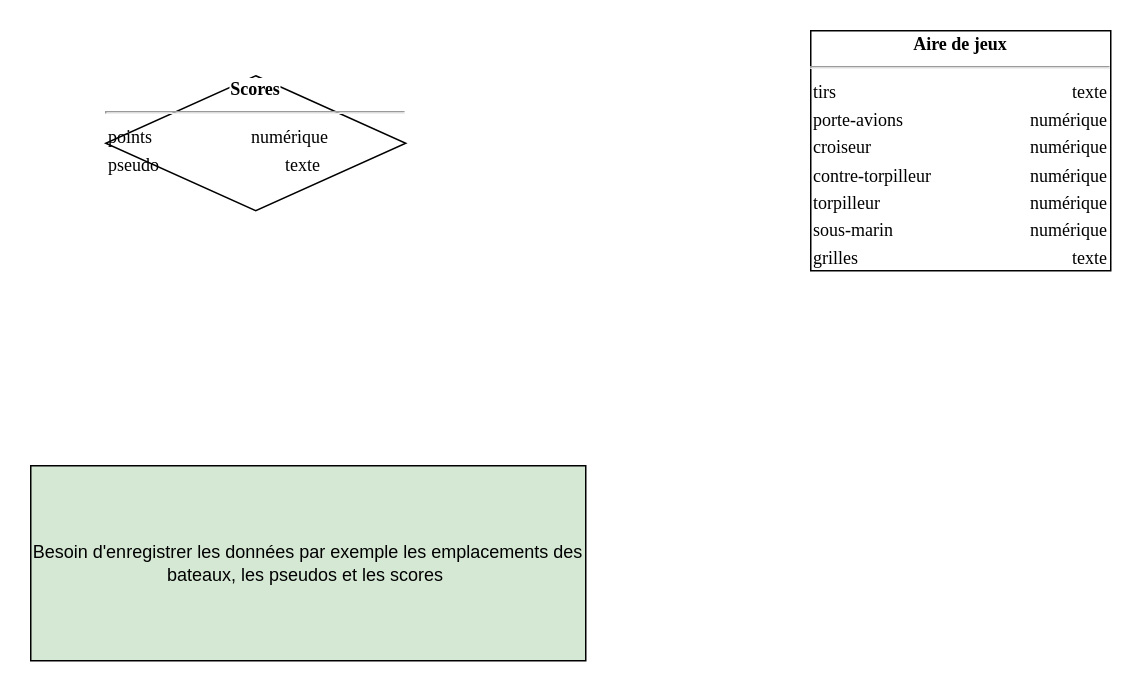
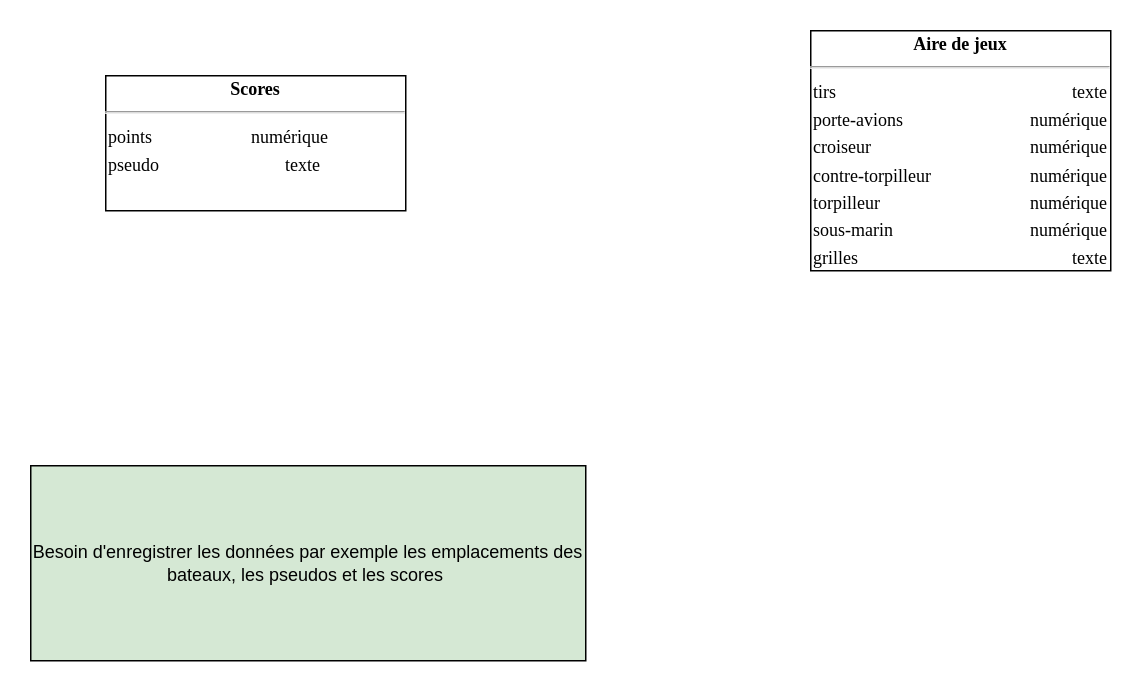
- <mxCell id="2" value="&lt;div style=&quot;box-sizing: border-box ; width: 100% ; padding: 2px&quot;&gt;&lt;span style=&quot;background-color: rgb(255 , 255 , 255)&quot;&gt;&lt;b&gt;Scores&lt;/b&gt;&lt;/span&gt;&lt;/div&gt;&lt;hr&gt;&lt;table style=&quot;width: 100% ; font-size: 1em&quot; cellpadding=&quot;2&quot; cellspacing=&quot;0&quot;&gt;&lt;tbody&gt;&lt;tr&gt;&lt;td style=&quot;text-align: left&quot;&gt;points&amp;nbsp; &amp;nbsp; &amp;nbsp; &amp;nbsp; &amp;nbsp; &amp;nbsp; &amp;nbsp; &amp;nbsp; &amp;nbsp; &amp;nbsp; &amp;nbsp; numérique&lt;/td&gt;&lt;td style=&quot;text-align: right&quot;&gt;&lt;/td&gt;&lt;/tr&gt;&lt;tr&gt;&lt;td style=&quot;text-align: left&quot;&gt;pseudo&amp;nbsp; &amp;nbsp; &amp;nbsp; &amp;nbsp; &amp;nbsp; &amp;nbsp; &amp;nbsp; &amp;nbsp; &amp;nbsp; &amp;nbsp; &amp;nbsp; &amp;nbsp; &amp;nbsp; &amp;nbsp; texte&lt;/td&gt;&lt;td style=&quot;text-align: right&quot;&gt;&lt;br&gt;&lt;/td&gt;&lt;/tr&gt;&lt;/tbody&gt;&lt;/table&gt;" style="rhombus;verticalAlign=top;align=center;overflow=fill;html=1;shadow=0;comic=0;labelBackgroundColor=none;strokeColor=#000000;strokeWidth=1;fillColor=#ffffff;fontFamily=Verdana;fontSize=12;fontColor=#000000;" parent="1" vertex="1"><mxGeometry x="70" y="50" width="200" height="90" as="geometry" /></mxCell>
+ <mxCell id="2" value="&lt;div style=&quot;box-sizing: border-box ; width: 100% ; padding: 2px&quot;&gt;&lt;span style=&quot;background-color: rgb(255 , 255 , 255)&quot;&gt;&lt;b&gt;Scores&lt;/b&gt;&lt;/span&gt;&lt;/div&gt;&lt;hr&gt;&lt;table style=&quot;width: 100% ; font-size: 1em&quot; cellpadding=&quot;2&quot; cellspacing=&quot;0&quot;&gt;&lt;tbody&gt;&lt;tr&gt;&lt;td style=&quot;text-align: left&quot;&gt;points&amp;nbsp; &amp;nbsp; &amp;nbsp; &amp;nbsp; &amp;nbsp; &amp;nbsp; &amp;nbsp; &amp;nbsp; &amp;nbsp; &amp;nbsp; &amp;nbsp; numérique&lt;/td&gt;&lt;td style=&quot;text-align: right&quot;&gt;&lt;/td&gt;&lt;/tr&gt;&lt;tr&gt;&lt;td style=&quot;text-align: left&quot;&gt;pseudo&amp;nbsp; &amp;nbsp; &amp;nbsp; &amp;nbsp; &amp;nbsp; &amp;nbsp; &amp;nbsp; &amp;nbsp; &amp;nbsp; &amp;nbsp; &amp;nbsp; &amp;nbsp; &amp;nbsp; &amp;nbsp; texte&lt;/td&gt;&lt;td style=&quot;text-align: right&quot;&gt;&lt;br&gt;&lt;/td&gt;&lt;/tr&gt;&lt;/tbody&gt;&lt;/table&gt;" style="verticalAlign=top;align=center;overflow=fill;html=1;rounded=0;shadow=0;comic=0;labelBackgroundColor=none;strokeColor=#000000;strokeWidth=1;fillColor=#ffffff;fontFamily=Verdana;fontSize=12;fontColor=#000000;" parent="1" vertex="1"><mxGeometry x="70" y="50" width="200" height="90" as="geometry" /></mxCell>
